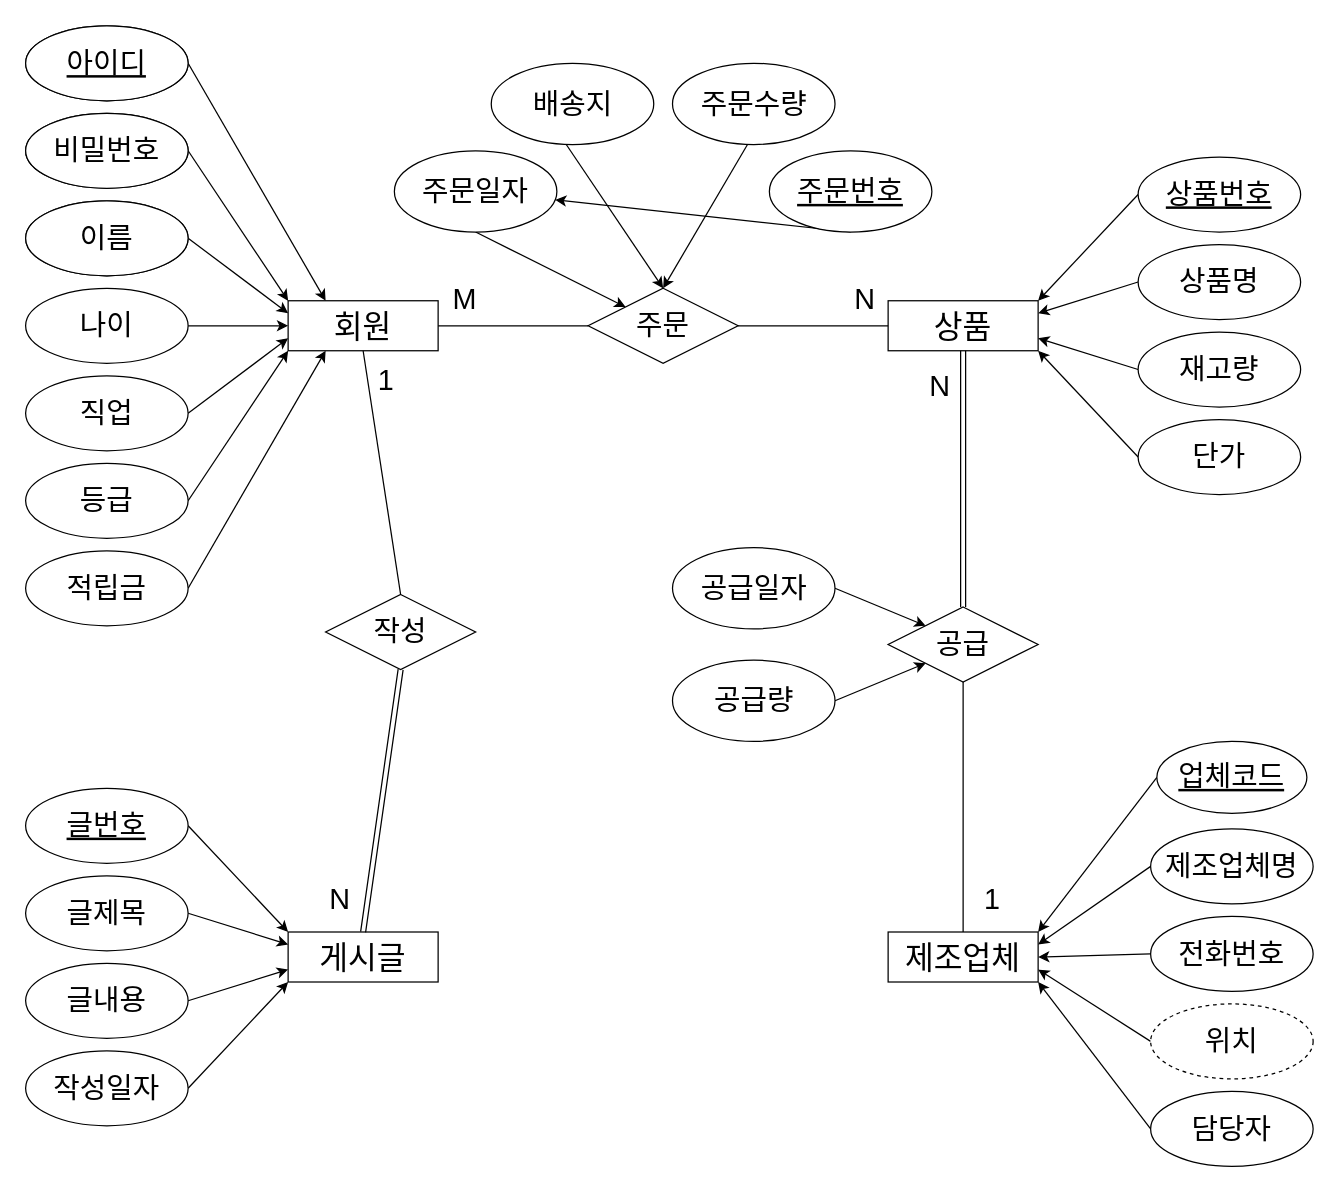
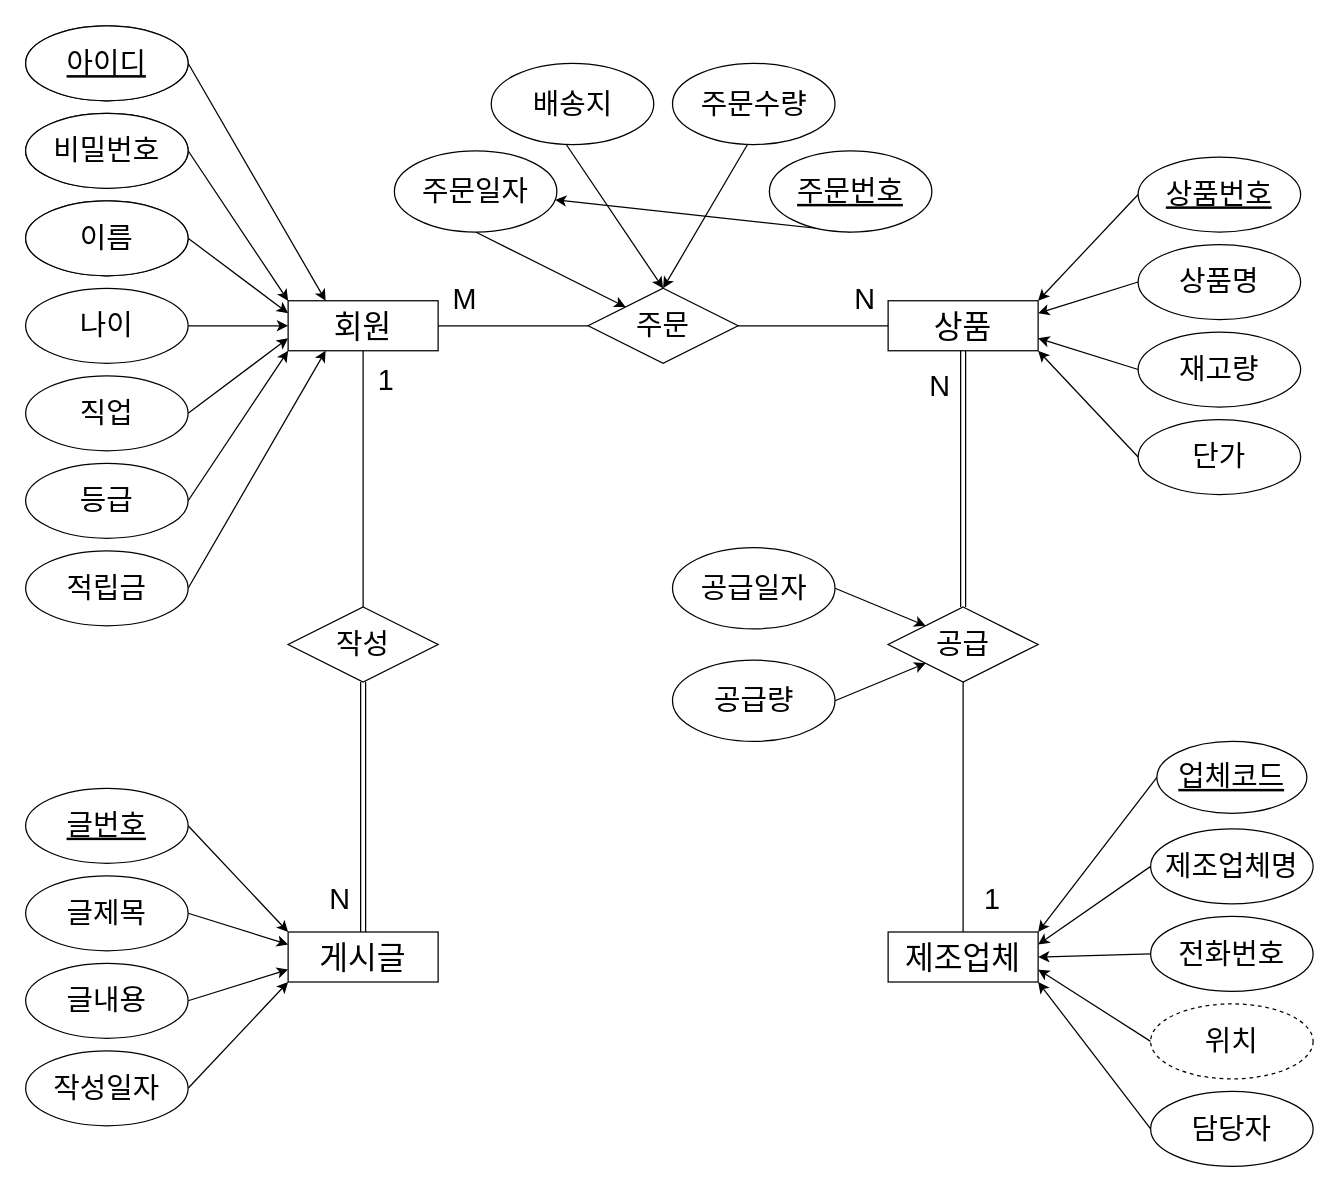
- <mxCell id="69" value="작성" style="shape=rhombus;perimeter=rhombusPerimeter;whiteSpace=wrap;html=1;align=center;fontSize=23;" parent="1" vertex="1"><mxGeometry x="260" y="475" width="120" height="60" as="geometry" /></mxCell>
+ <mxCell id="69" value="작성" style="shape=rhombus;perimeter=rhombusPerimeter;whiteSpace=wrap;html=1;align=center;fontSize=23;" parent="1" vertex="1"><mxGeometry x="230" y="485" width="120" height="60" as="geometry" /></mxCell>
